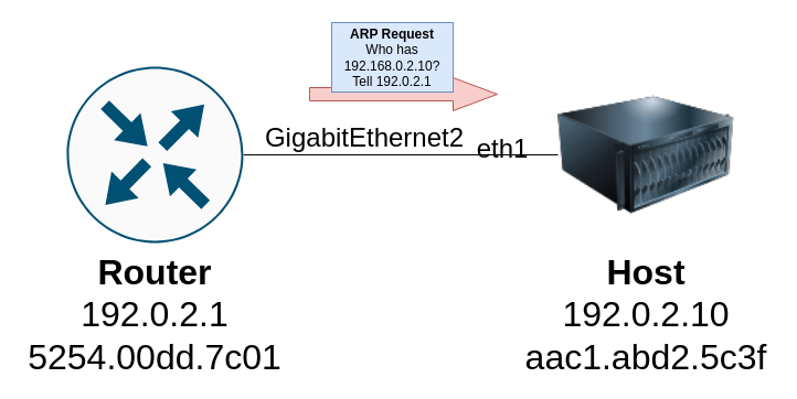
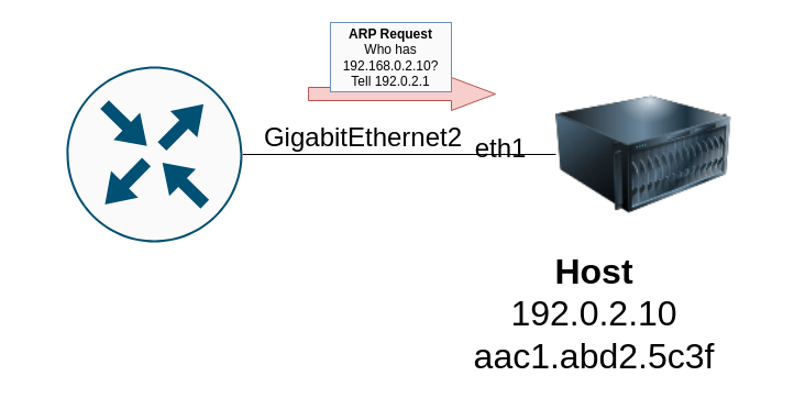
- <mxCell id="10" value="&lt;b&gt;ARP Request&lt;/b&gt;&lt;br&gt;Who has 192.168.0.2.10?&lt;br&gt;Tell 192.0.2.1" style="rounded=0;whiteSpace=wrap;html=1;fillColor=#dae8fc;strokeColor=#6c8ebf;" vertex="1" parent="1"><mxGeometry x="300" y="20" width="110" height="63" as="geometry" /></mxCell>
+ <mxCell id="10" value="&lt;b&gt;ARP Request&lt;/b&gt;&lt;br&gt;Who has 192.168.0.2.10?&lt;br&gt;Tell 192.0.2.1" style="rounded=0;whiteSpace=wrap;html=1;fillColor=#fafafa;strokeColor=#6c8ebf;" vertex="1" parent="1"><mxGeometry x="300" y="20" width="110" height="63" as="geometry" /></mxCell>
- <mxCell id="5" value="&lt;font style=&quot;font-size: 32px&quot;&gt;&lt;b&gt;Router&lt;/b&gt;&lt;br&gt;192.0.2.1&lt;br&gt;5254.00dd.7c01&lt;/font&gt;" style="text;html=1;strokeColor=none;fillColor=none;align=center;verticalAlign=middle;whiteSpace=wrap;rounded=0;" parent="1" vertex="1"><mxGeometry x="20" y="230" width="240" height="110" as="geometry" /></mxCell>
- <mxCell id="6" value="&lt;font style=&quot;font-size: 32px&quot;&gt;&lt;b&gt;Host&lt;/b&gt;&lt;br&gt;192.0.2.10&lt;br&gt;aac1.abd2.5c3f&lt;/font&gt;" style="text;html=1;strokeColor=none;fillColor=none;align=center;verticalAlign=middle;whiteSpace=wrap;rounded=0;" parent="1" vertex="1"><mxGeometry x="470" y="230" width="230" height="110" as="geometry" /></mxCell>
+ <mxCell id="6" value="&lt;font style=&quot;font-size: 32px&quot;&gt;&lt;b&gt;Host&lt;/b&gt;&lt;br&gt;192.0.2.10&lt;br&gt;aac1.abd2.5c3f&lt;/font&gt;" style="text;html=1;strokeColor=none;fillColor=none;align=center;verticalAlign=middle;whiteSpace=wrap;rounded=0;" parent="1" vertex="1"><mxGeometry x="425" y="230" width="230" height="110" as="geometry" /></mxCell>
